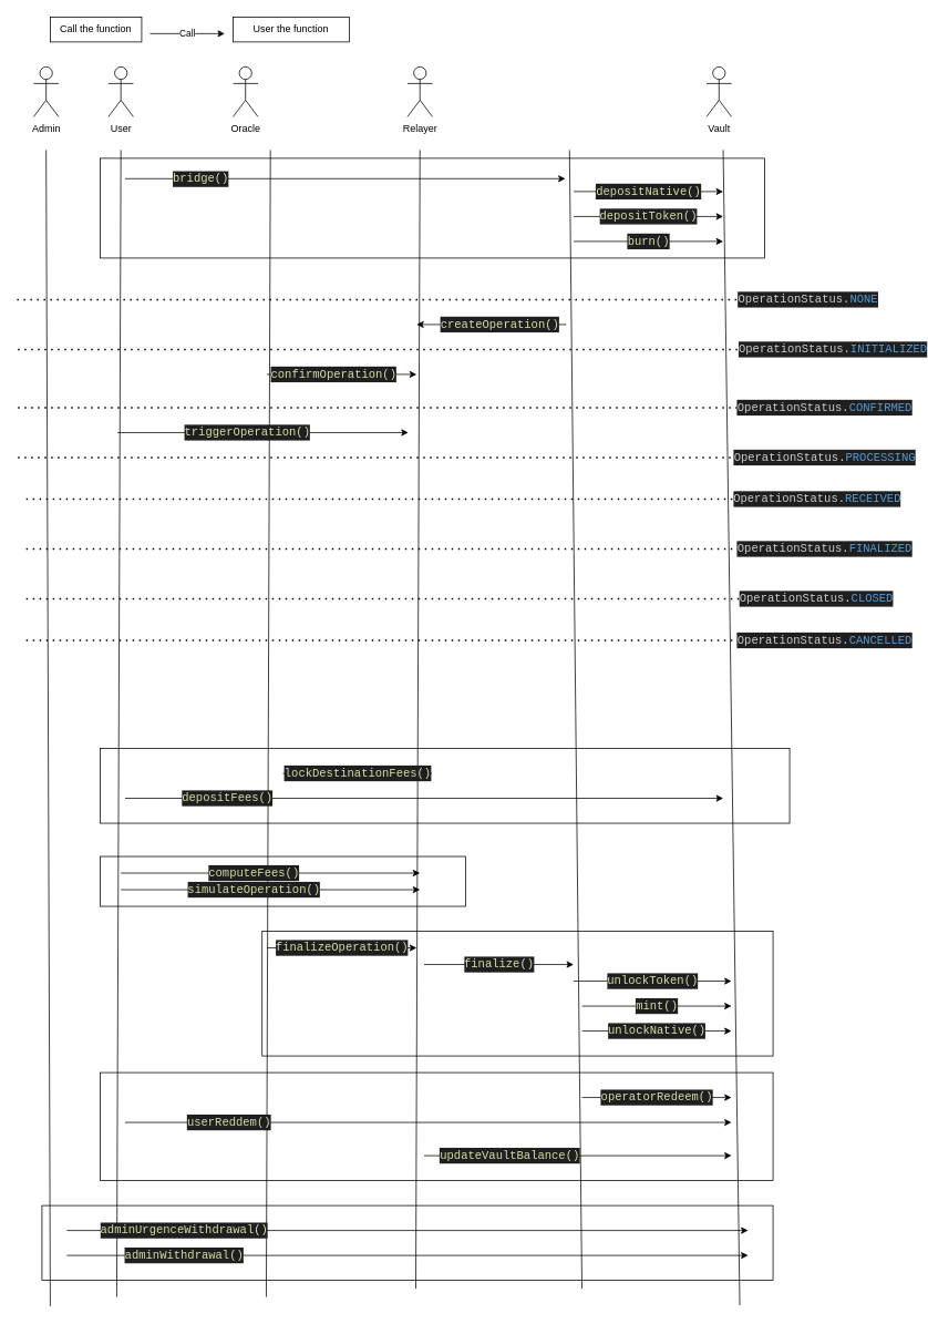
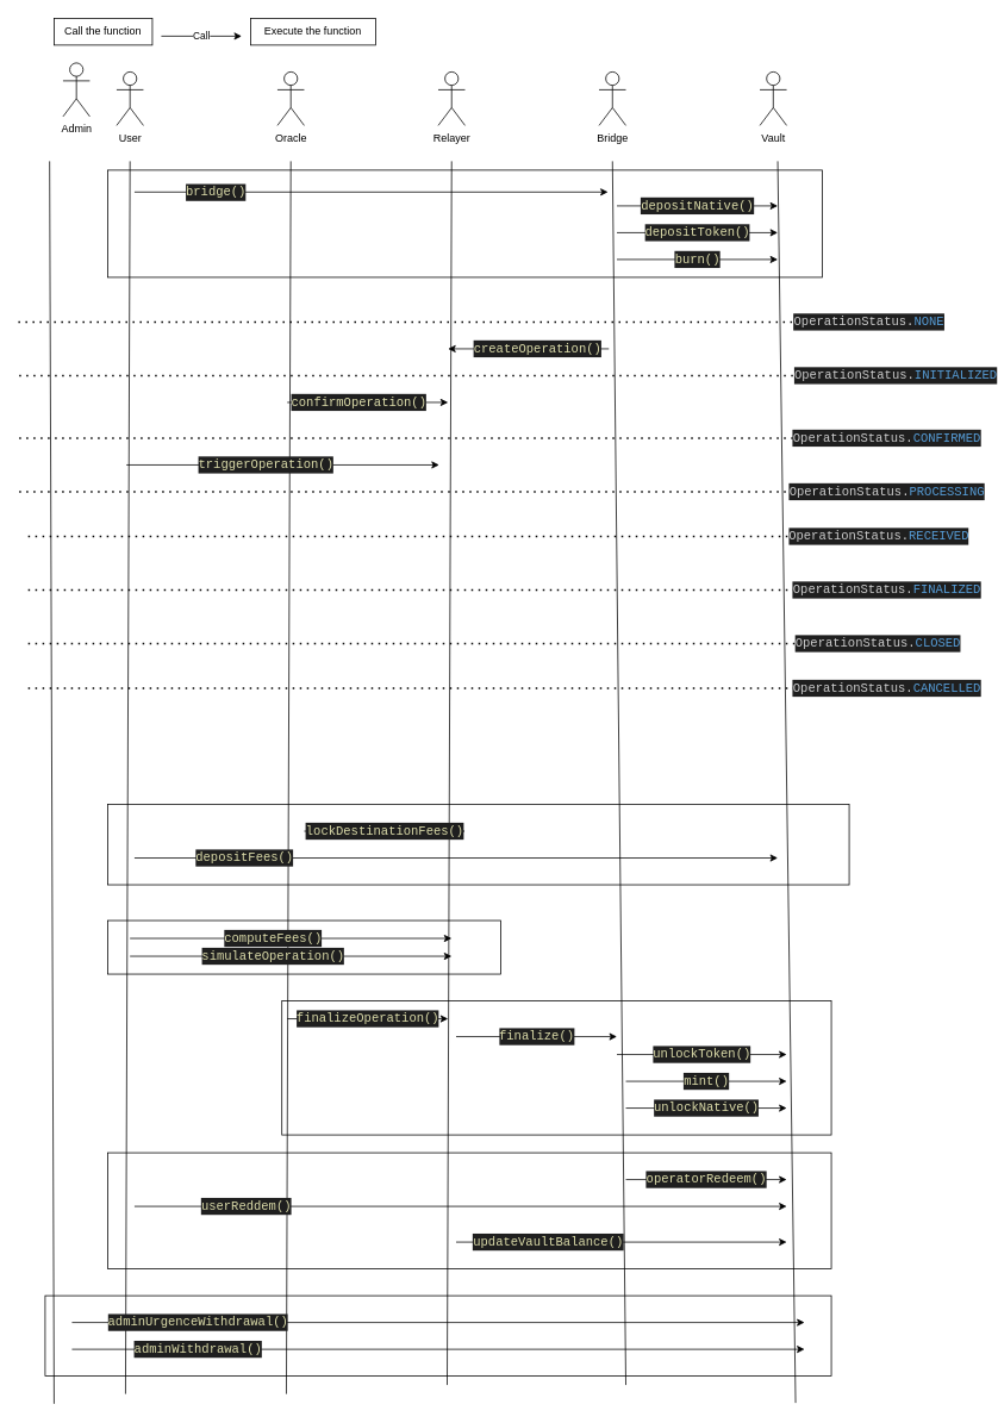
- <mxCell id="59" value="User the function" style="rounded=0;whiteSpace=wrap;html=1;" vertex="1" parent="1"><mxGeometry x="280" y="20" width="140" height="30" as="geometry" /></mxCell>
+ <mxCell id="59" value="Execute the function" style="rounded=0;whiteSpace=wrap;html=1;" vertex="1" parent="1"><mxGeometry x="280" y="20" width="140" height="30" as="geometry" /></mxCell>
- <mxCell id="29" value="Admin" style="shape=umlActor;verticalLabelPosition=bottom;verticalAlign=top;html=1;outlineConnect=0;" vertex="1" parent="1"><mxGeometry x="40" y="80" width="30" height="60" as="geometry" /></mxCell>
+ <mxCell id="29" value="Admin" style="shape=umlActor;verticalLabelPosition=bottom;verticalAlign=top;html=1;outlineConnect=0;" vertex="1" parent="1"><mxGeometry x="70" y="70" width="30" height="60" as="geometry" /></mxCell>
- <mxCell id="8" value="Oracle" style="shape=umlActor;verticalLabelPosition=bottom;verticalAlign=top;html=1;outlineConnect=0;" vertex="1" parent="1"><mxGeometry x="280" y="80" width="30" height="60" as="geometry" /></mxCell>
+ <mxCell id="8" value="Oracle" style="shape=umlActor;verticalLabelPosition=bottom;verticalAlign=top;html=1;outlineConnect=0;" vertex="1" parent="1"><mxGeometry x="310" y="80" width="30" height="60" as="geometry" /></mxCell>
+ <mxCell id="3" value="Bridge" style="shape=umlActor;verticalLabelPosition=bottom;verticalAlign=top;html=1;outlineConnect=0;" vertex="1" parent="1"><mxGeometry x="670" y="80" width="30" height="60" as="geometry" /></mxCell>
